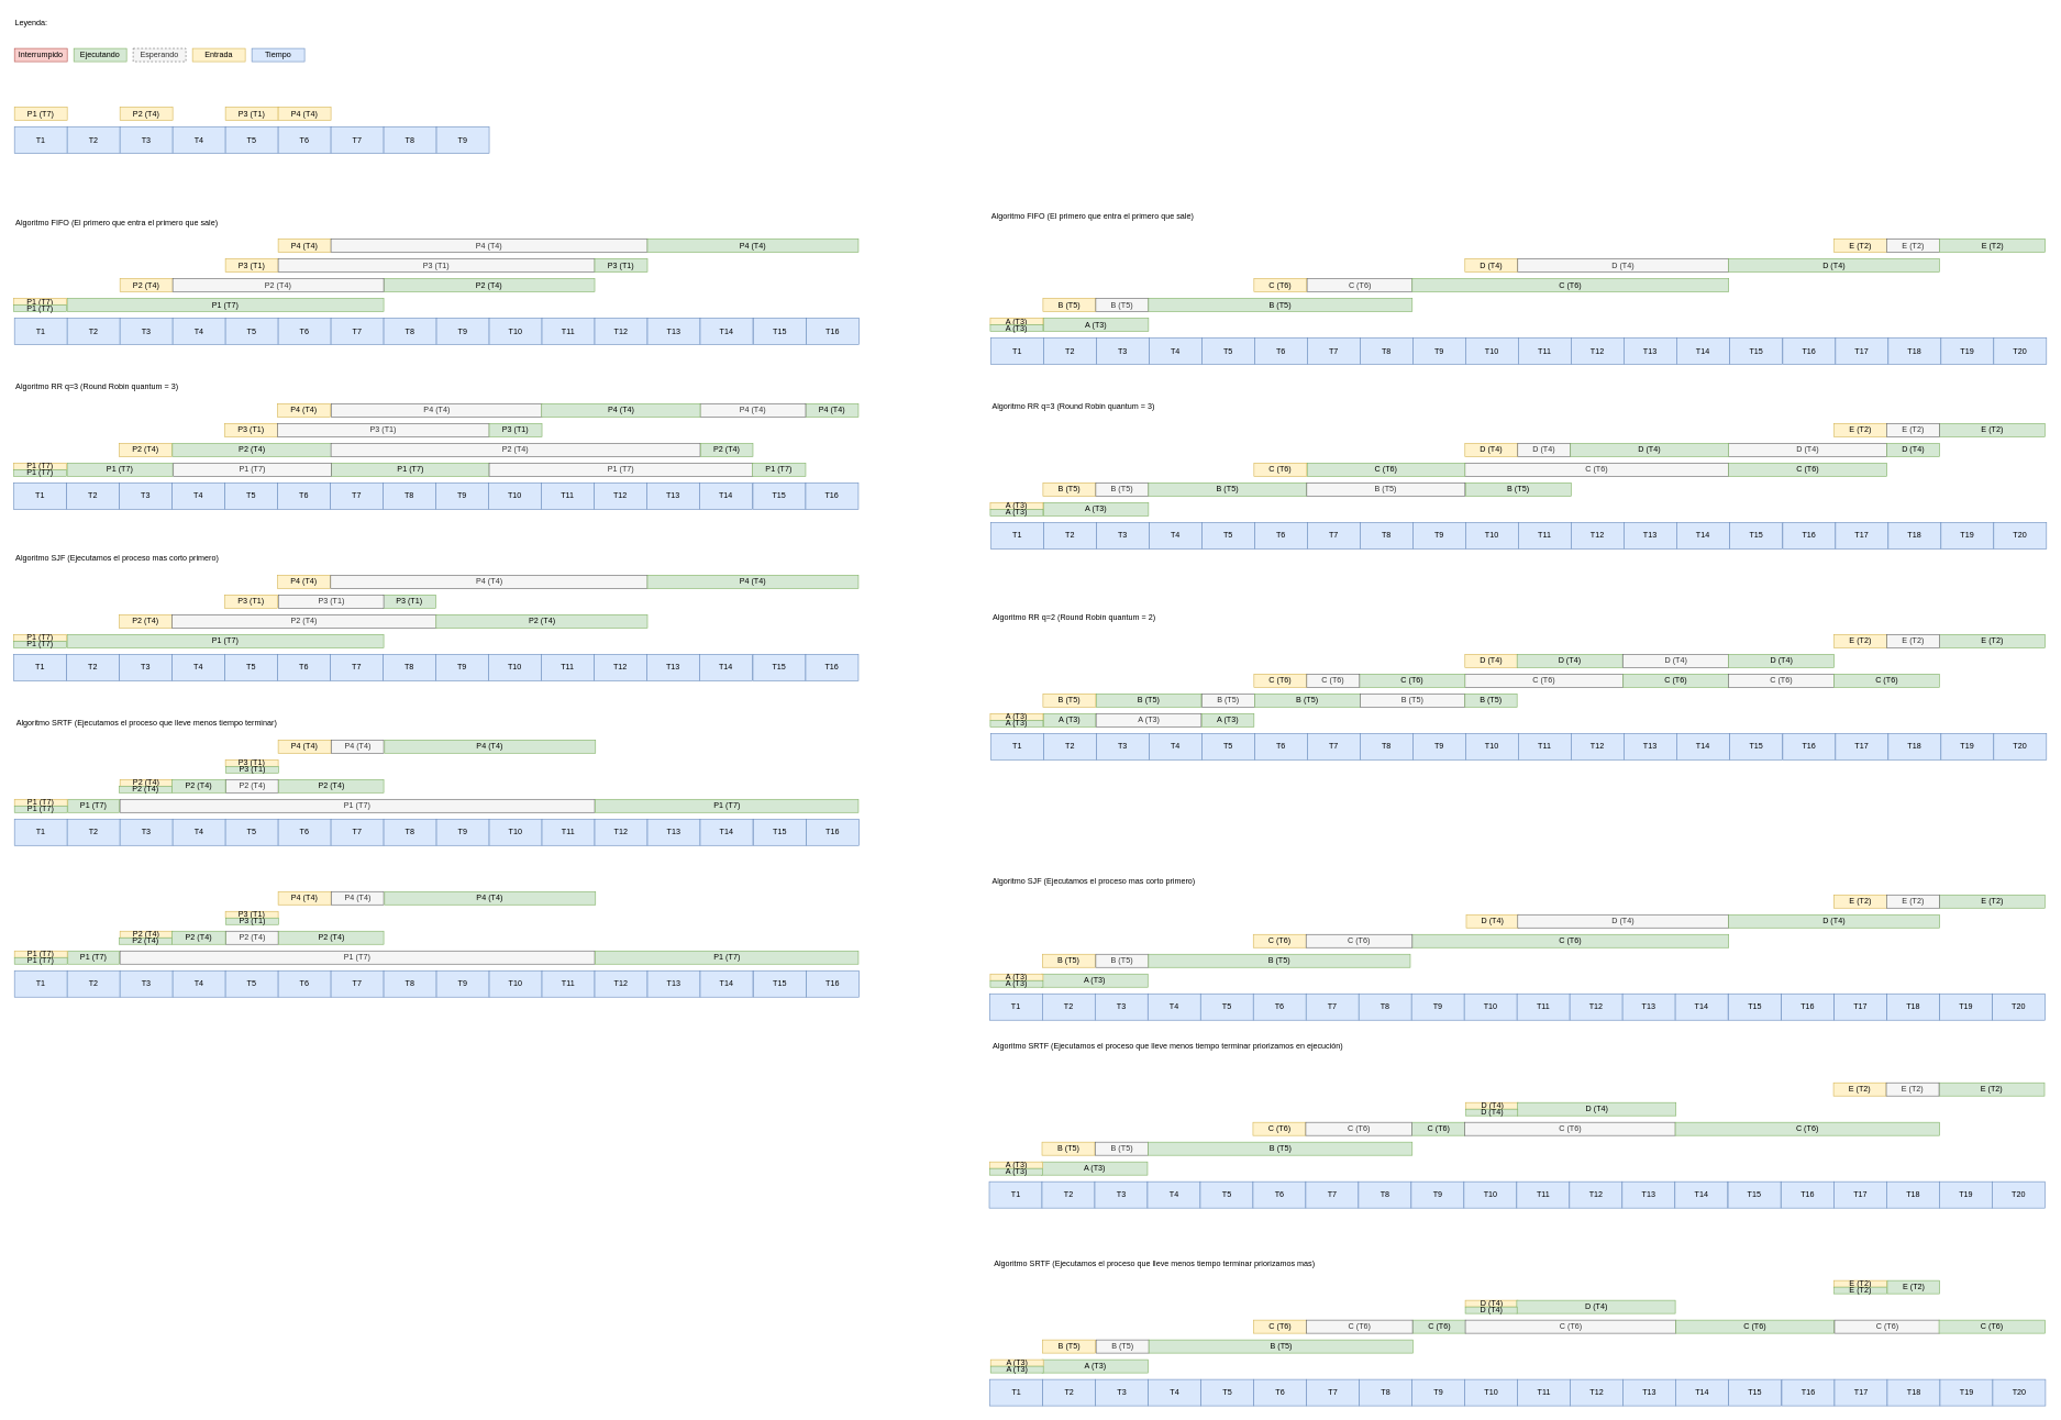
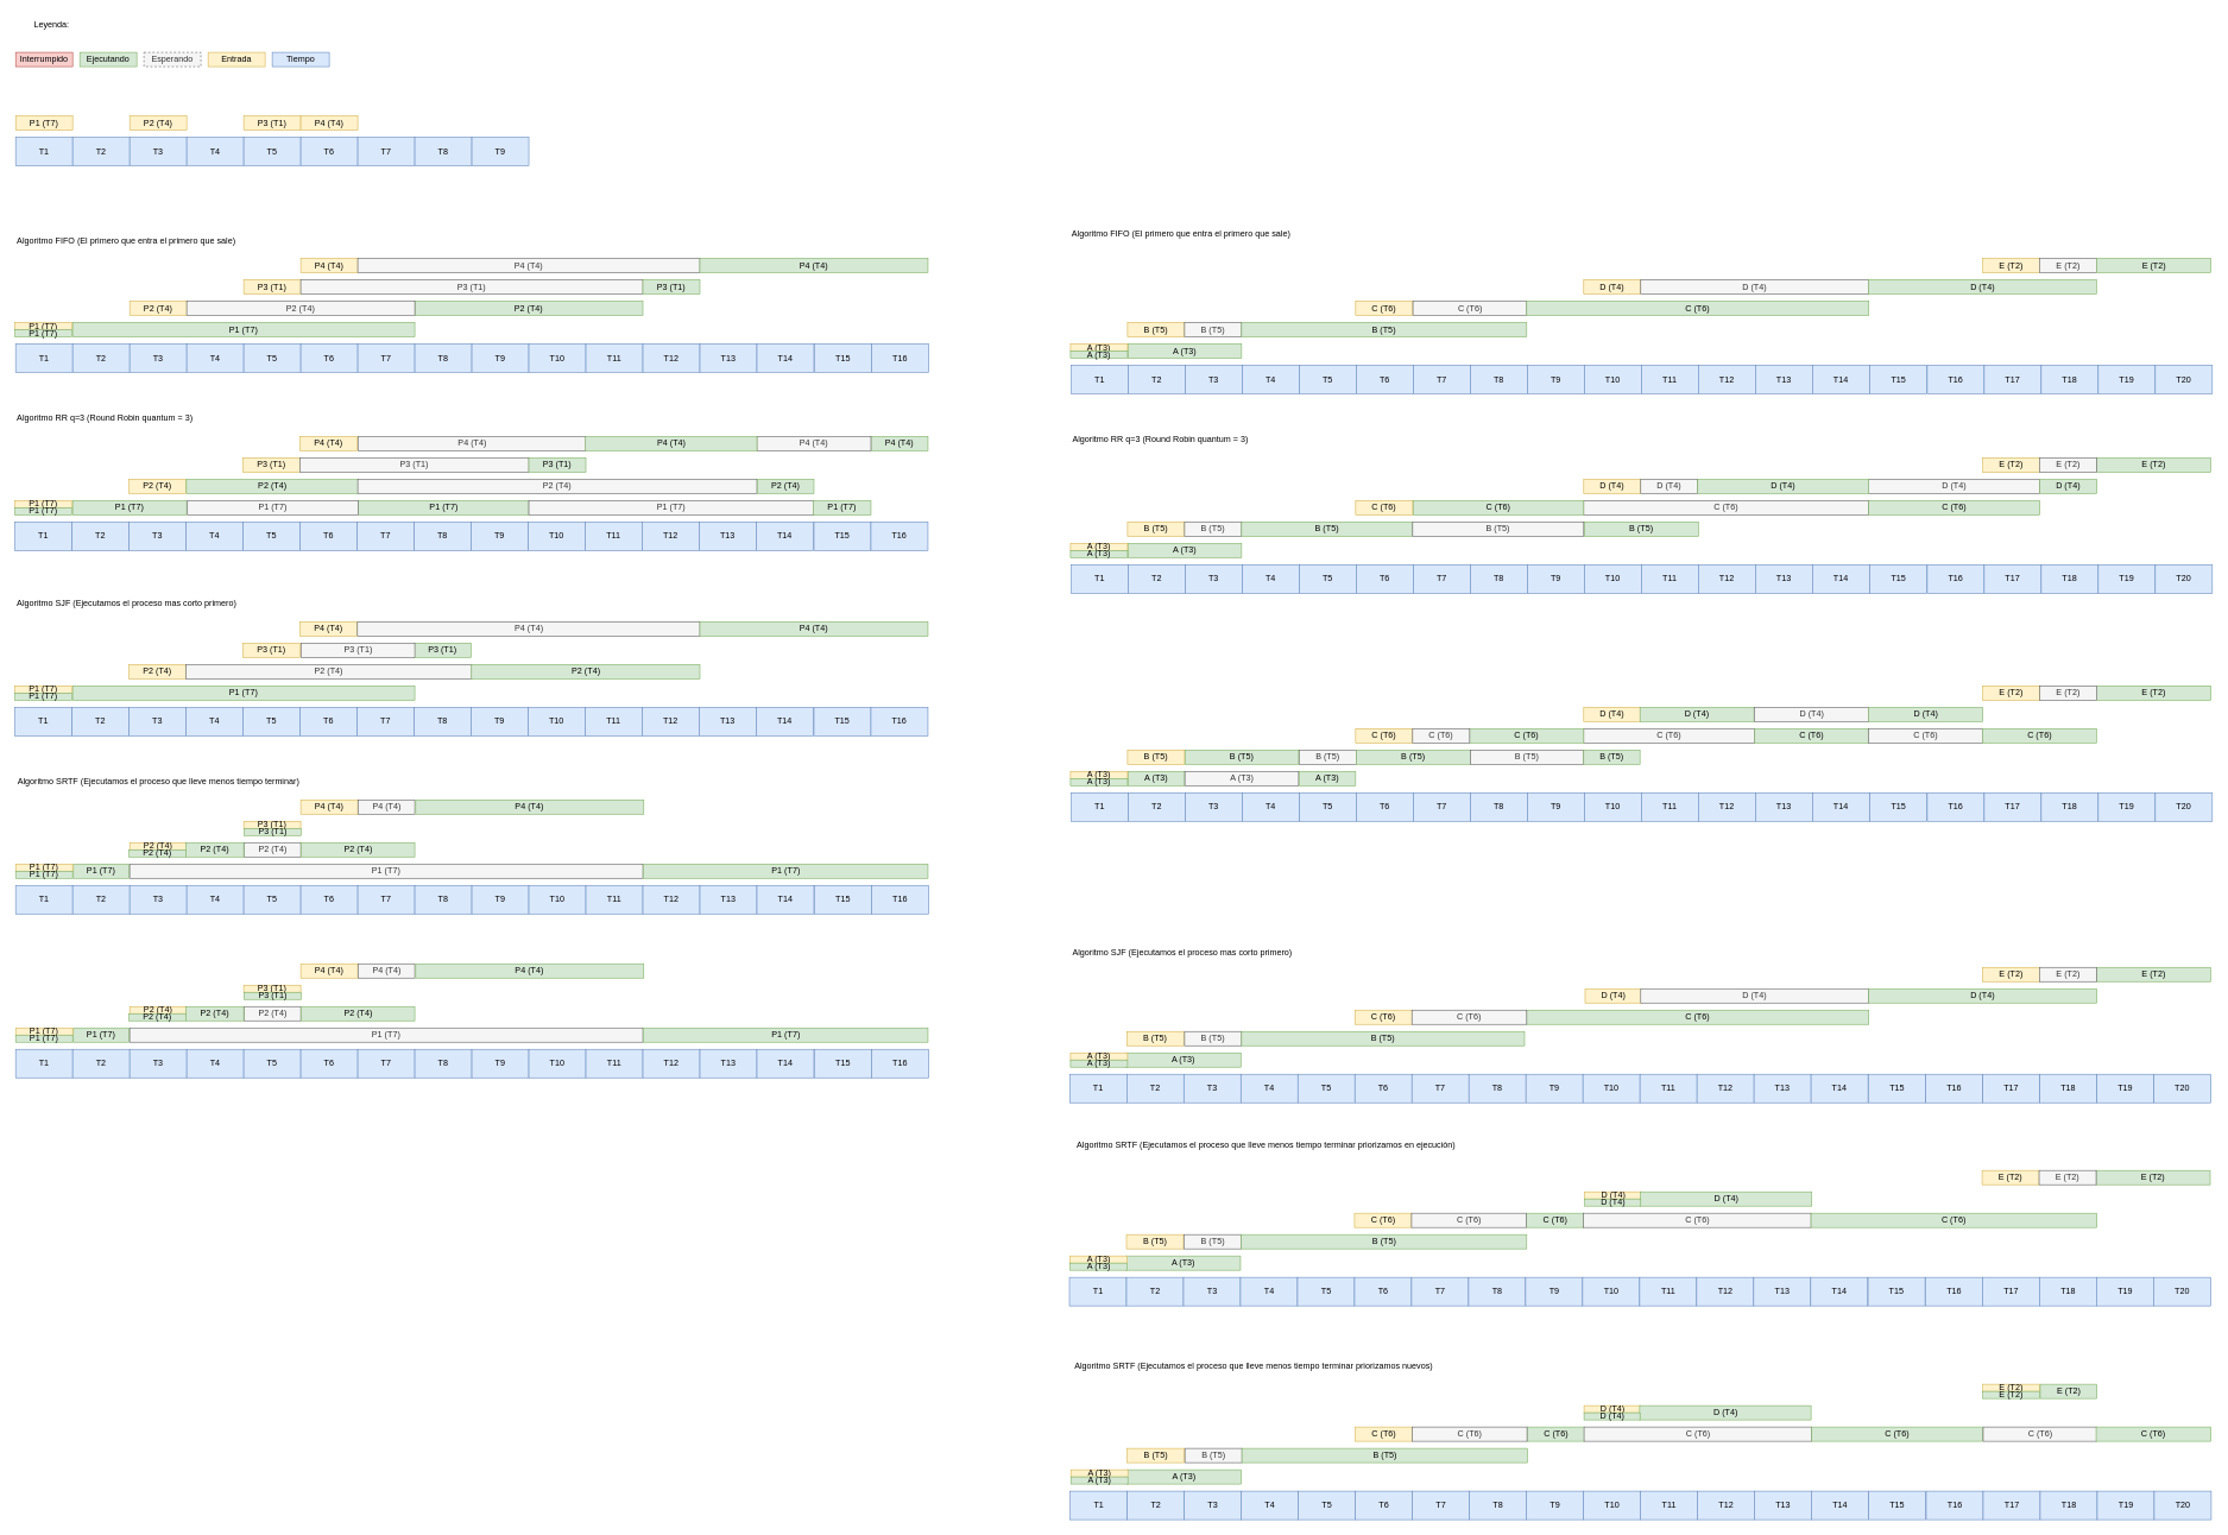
- <mxCell id="29" value="Leyenda:" style="text;html=1;align=left;verticalAlign=middle;whiteSpace=wrap;rounded=0;" vertex="1" parent="1"><mxGeometry x="20" y="20" width="60" height="30" as="geometry" /></mxCell>
+ <mxCell id="29" value="Leyenda:" style="text;html=1;align=left;verticalAlign=middle;whiteSpace=wrap;rounded=0;" vertex="1" parent="1"><mxGeometry x="45" y="20" width="60" height="30" as="geometry" /></mxCell>
- <mxCell id="198" value="Algoritmo RR q=2 (Round Robin quantum = 2)" style="text;html=1;align=left;verticalAlign=middle;whiteSpace=wrap;rounded=0;" vertex="1" parent="1"><mxGeometry x="1503" y="922" width="290" height="30" as="geometry" /></mxCell>
- <mxCell id="197" value="Algoritmo SRTF (Ejecutamos el proceso que lleve menos tiempo terminar priorizamos en ejecución)" style="text;html=1;align=left;verticalAlign=middle;whiteSpace=wrap;rounded=0;" vertex="1" parent="1"><mxGeometry x="1503" y="1572" width="538" height="30" as="geometry" /></mxCell>
+ <mxCell id="197" value="Algoritmo SRTF (Ejecutamos el proceso que lleve menos tiempo terminar priorizamos en ejecución)" style="text;html=1;align=left;verticalAlign=middle;whiteSpace=wrap;rounded=0;" vertex="1" parent="1"><mxGeometry x="1508" y="1592" width="538" height="30" as="geometry" /></mxCell>
- <mxCell id="369" value="Algoritmo SRTF (Ejecutamos el proceso que lleve menos tiempo terminar priorizamos mas)" style="text;html=1;align=left;verticalAlign=middle;whiteSpace=wrap;rounded=0;" vertex="1" parent="1"><mxGeometry x="1505" y="1902" width="516" height="30" as="geometry" /></mxCell>
+ <mxCell id="369" value="Algoritmo SRTF (Ejecutamos el proceso que lleve menos tiempo terminar priorizamos nuevos)" style="text;html=1;align=left;verticalAlign=middle;whiteSpace=wrap;rounded=0;" vertex="1" parent="1"><mxGeometry x="1505" y="1902" width="516" height="30" as="geometry" /></mxCell>
